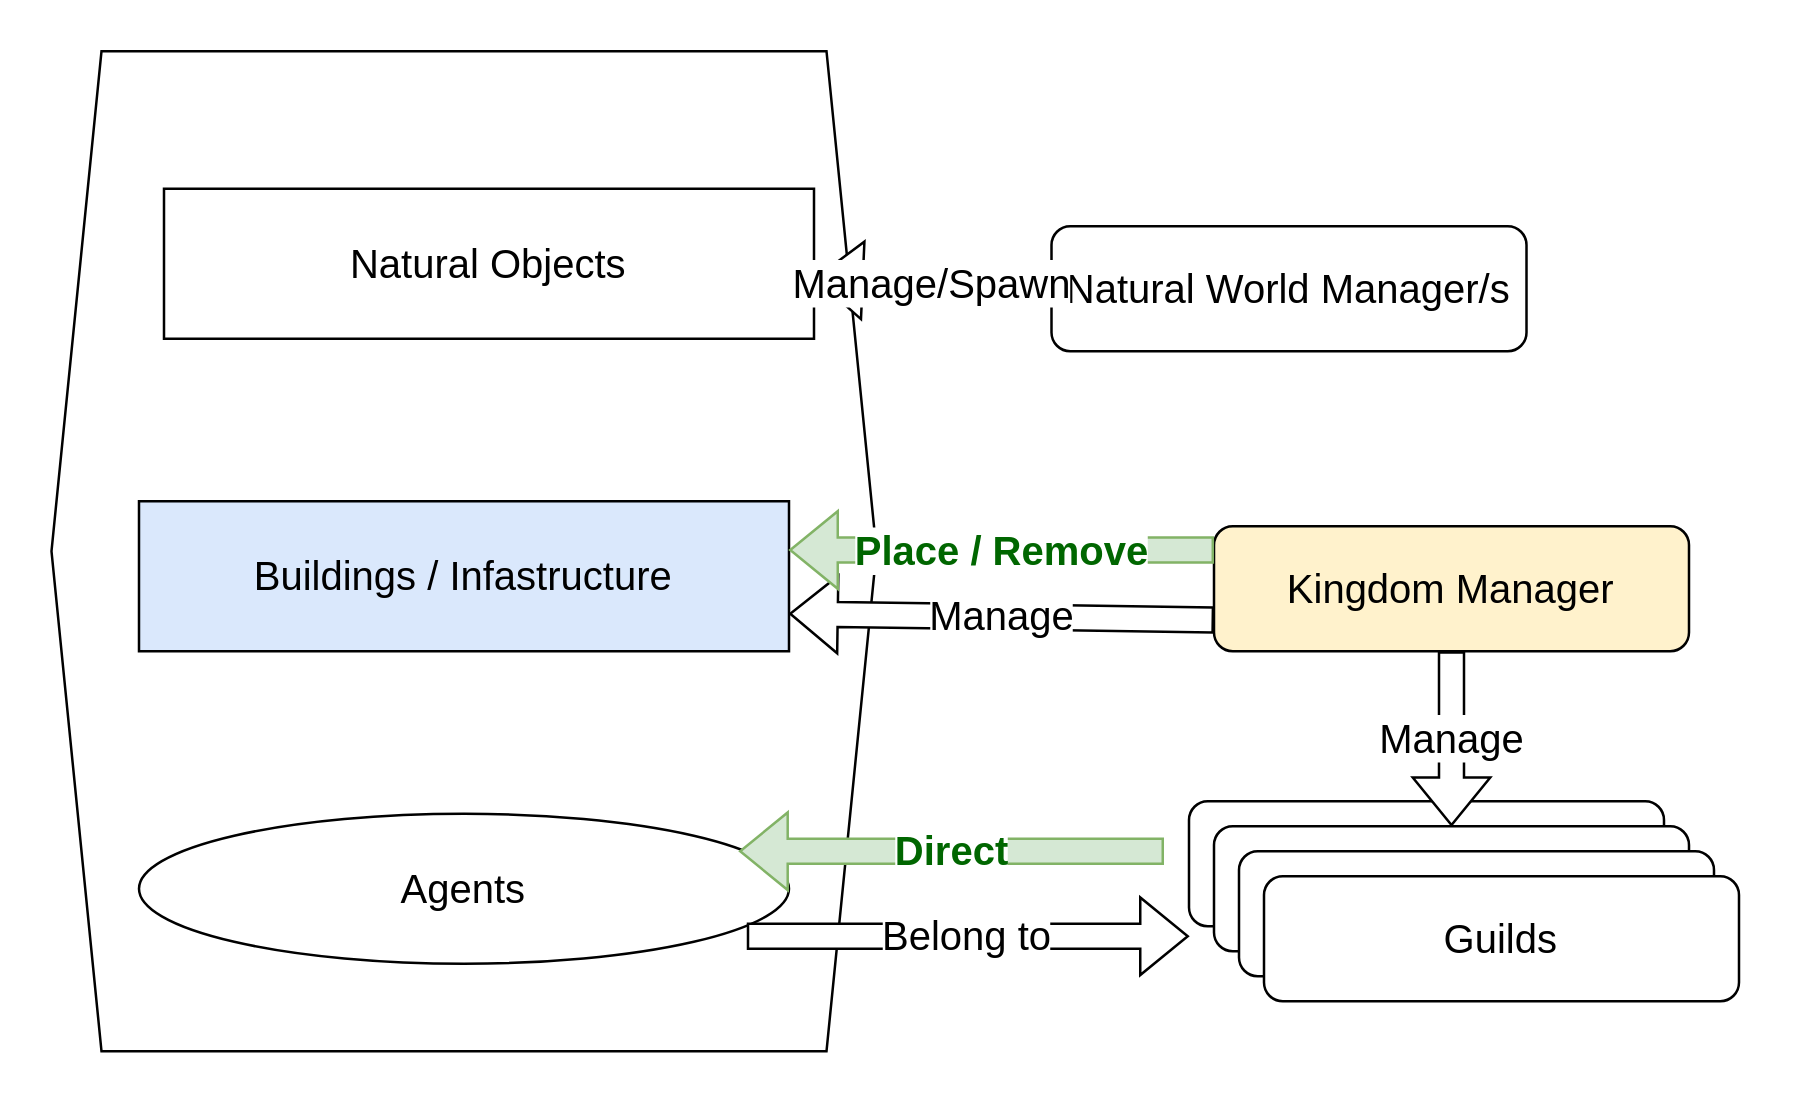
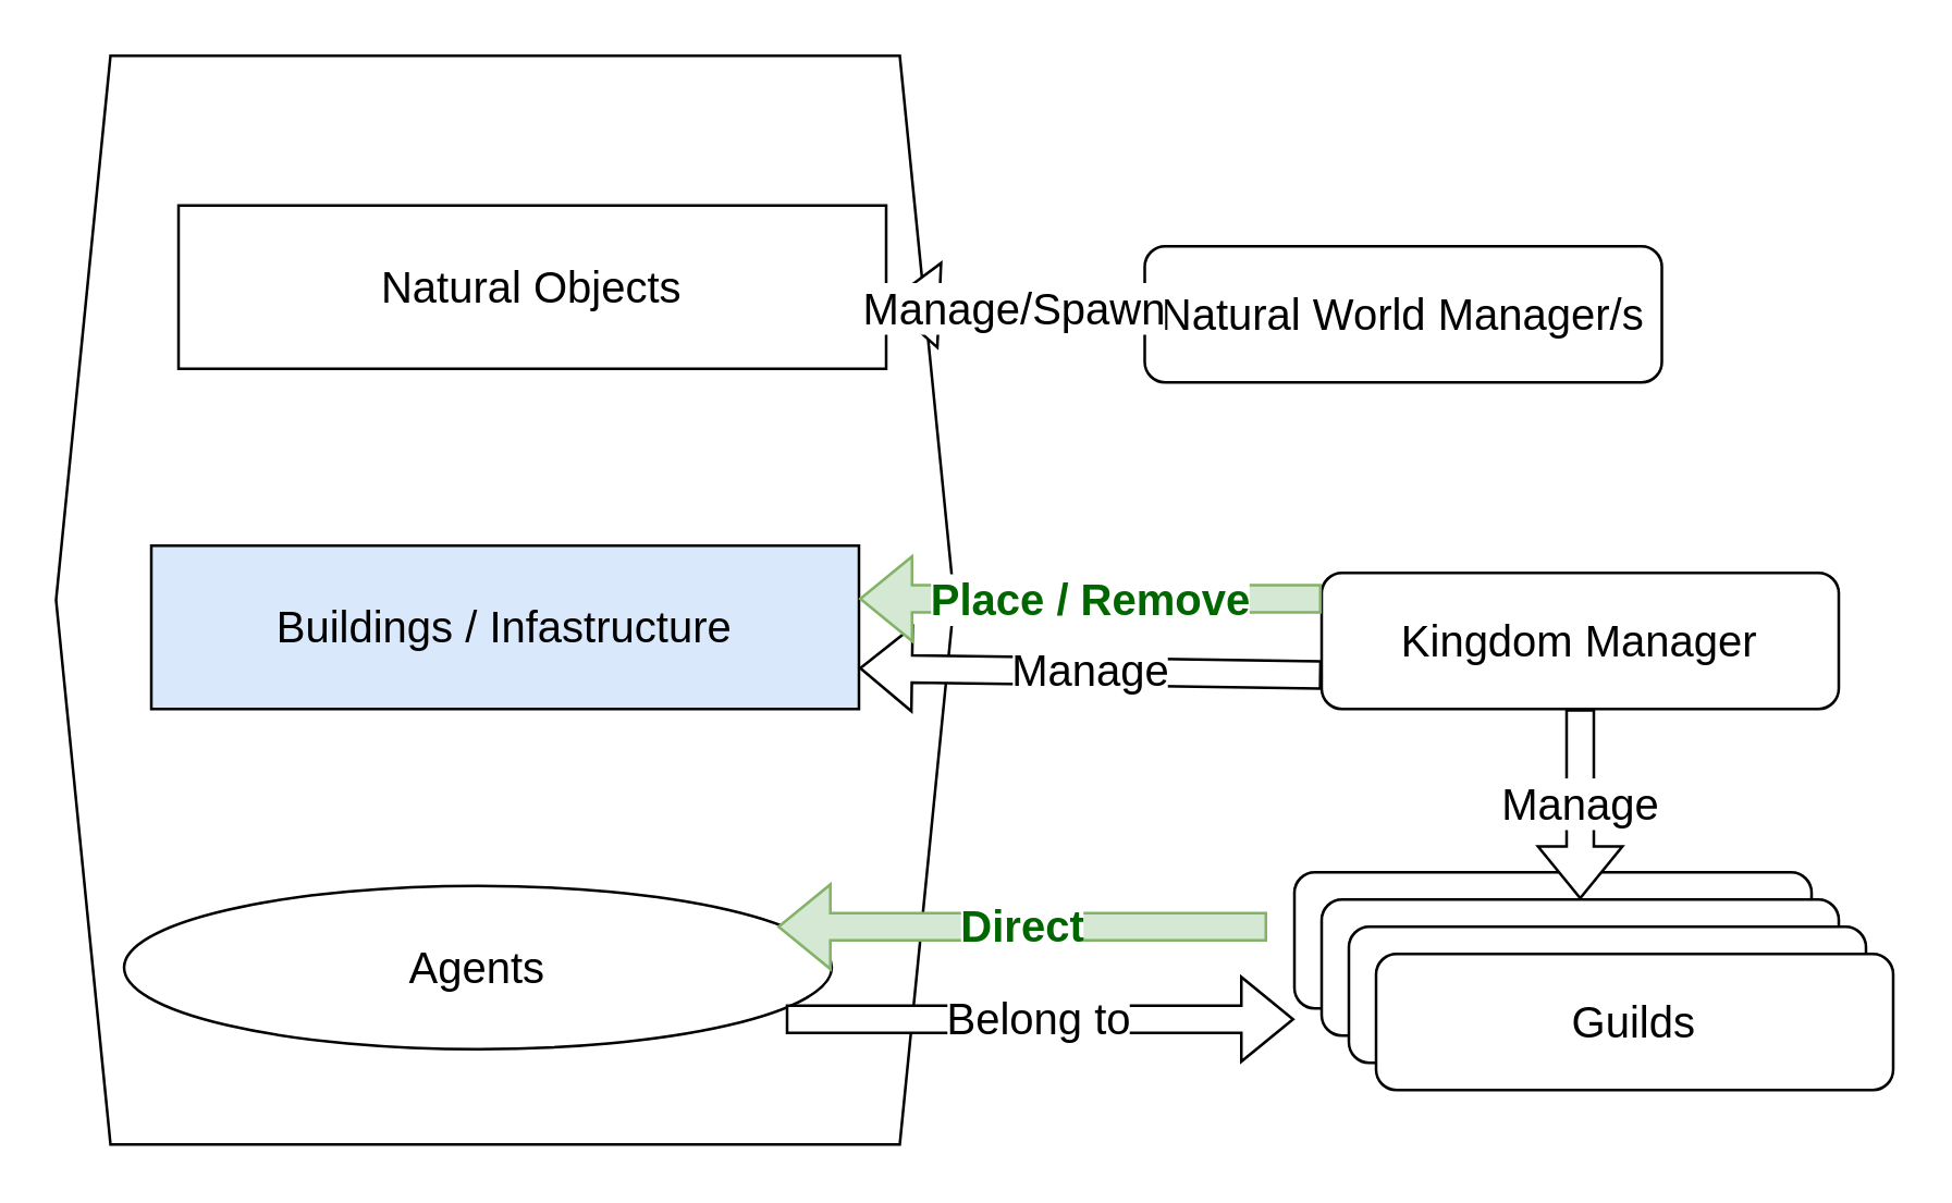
- <mxCell id="8" value="Kingdom Manager" style="rounded=1;whiteSpace=wrap;html=1;fontSize=16;fillColor=#fff2cc;" vertex="1" parent="1"><mxGeometry x="485" y="210" width="190" height="50" as="geometry" /></mxCell>
+ <mxCell id="8" value="Kingdom Manager" style="rounded=1;whiteSpace=wrap;html=1;fontSize=16;" vertex="1" parent="1"><mxGeometry x="485" y="210" width="190" height="50" as="geometry" /></mxCell>
- <mxCell id="7" value="Agents" style="ellipse;whiteSpace=wrap;html=1;fontSize=16;" vertex="1" parent="1"><mxGeometry x="55" y="325" width="260" height="60" as="geometry" /></mxCell>
+ <mxCell id="7" value="Agents" style="ellipse;whiteSpace=wrap;html=1;fontSize=16;" vertex="1" parent="1"><mxGeometry x="45" y="325" width="260" height="60" as="geometry" /></mxCell>
